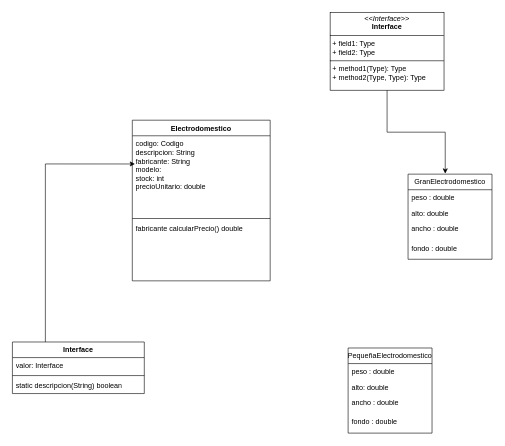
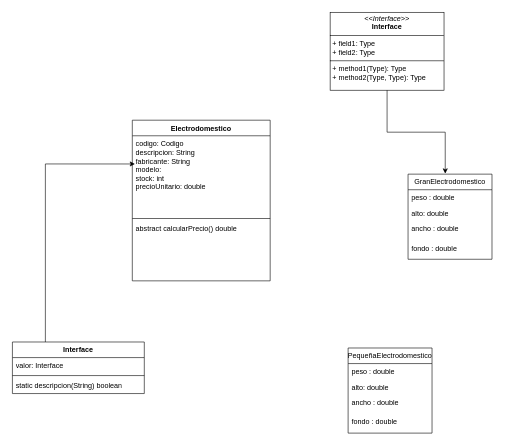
- <mxCell id="5" value="fabricante calcularPrecio() double" style="text;strokeColor=none;fillColor=none;align=left;verticalAlign=top;spacingLeft=4;spacingRight=4;overflow=hidden;rotatable=0;points=[[0,0.5],[1,0.5]];portConstraint=eastwest;whiteSpace=wrap;html=1;" vertex="1" parent="2"><mxGeometry y="168" width="230" height="100" as="geometry" /></mxCell>
+ <mxCell id="5" value="abstract calcularPrecio() double" style="text;strokeColor=none;fillColor=none;align=left;verticalAlign=top;spacingLeft=4;spacingRight=4;overflow=hidden;rotatable=0;points=[[0,0.5],[1,0.5]];portConstraint=eastwest;whiteSpace=wrap;html=1;" vertex="1" parent="2"><mxGeometry y="168" width="230" height="100" as="geometry" /></mxCell>
